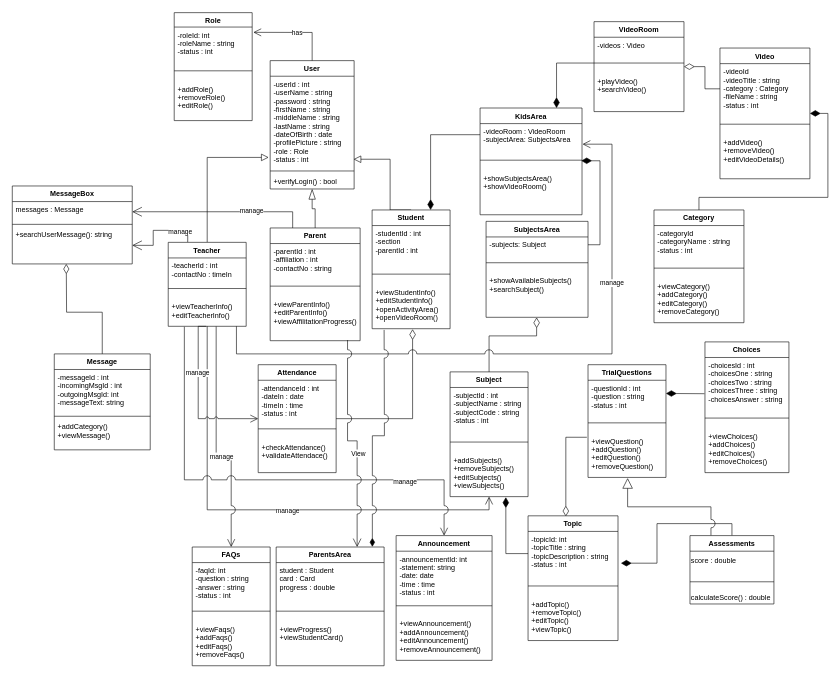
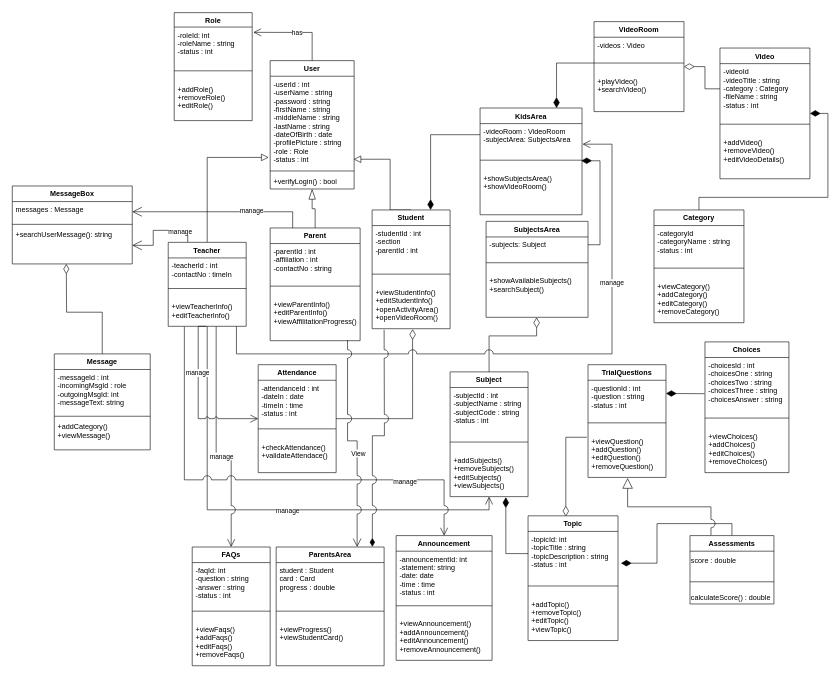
- <mxCell id="113" value="-messageId : int&#10;-incomingMsgId : int&#10;-outgoingMsgId: int&#10;-messageText: string" style="text;strokeColor=none;fillColor=none;align=left;verticalAlign=top;spacingLeft=4;spacingRight=4;overflow=hidden;rotatable=0;points=[[0,0.5],[1,0.5]];portConstraint=eastwest;" parent="112" vertex="1"><mxGeometry y="26" width="160" height="74" as="geometry" /></mxCell>
+ <mxCell id="113" value="-messageId : int&#10;-incomingMsgId : role&#10;-outgoingMsgId: int&#10;-messageText: string" style="text;strokeColor=none;fillColor=none;align=left;verticalAlign=top;spacingLeft=4;spacingRight=4;overflow=hidden;rotatable=0;points=[[0,0.5],[1,0.5]];portConstraint=eastwest;" parent="112" vertex="1"><mxGeometry y="26" width="160" height="74" as="geometry" /></mxCell>
